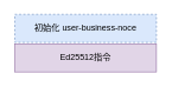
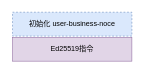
- <mxCell id="3" value="Ed25512指令" style="rounded=0;whiteSpace=wrap;html=1;fillColor=#e1d5e7;strokeColor=#9673a6;" parent="1" vertex="1"><mxGeometry x="20" y="62" width="200" height="40" as="geometry" /></mxCell>
+ <mxCell id="3" value="Ed25519指令" style="rounded=0;whiteSpace=wrap;html=1;fillColor=#e1d5e7;strokeColor=#9673a6;" parent="1" vertex="1"><mxGeometry x="20" y="62" width="200" height="40" as="geometry" /></mxCell>
